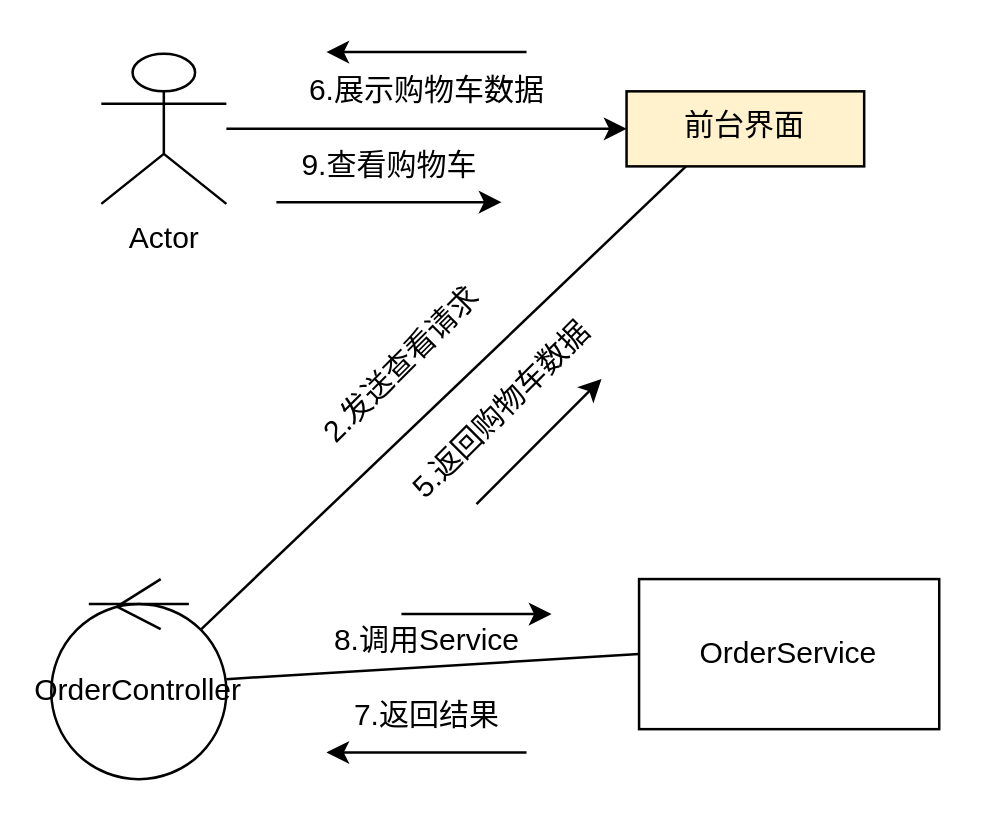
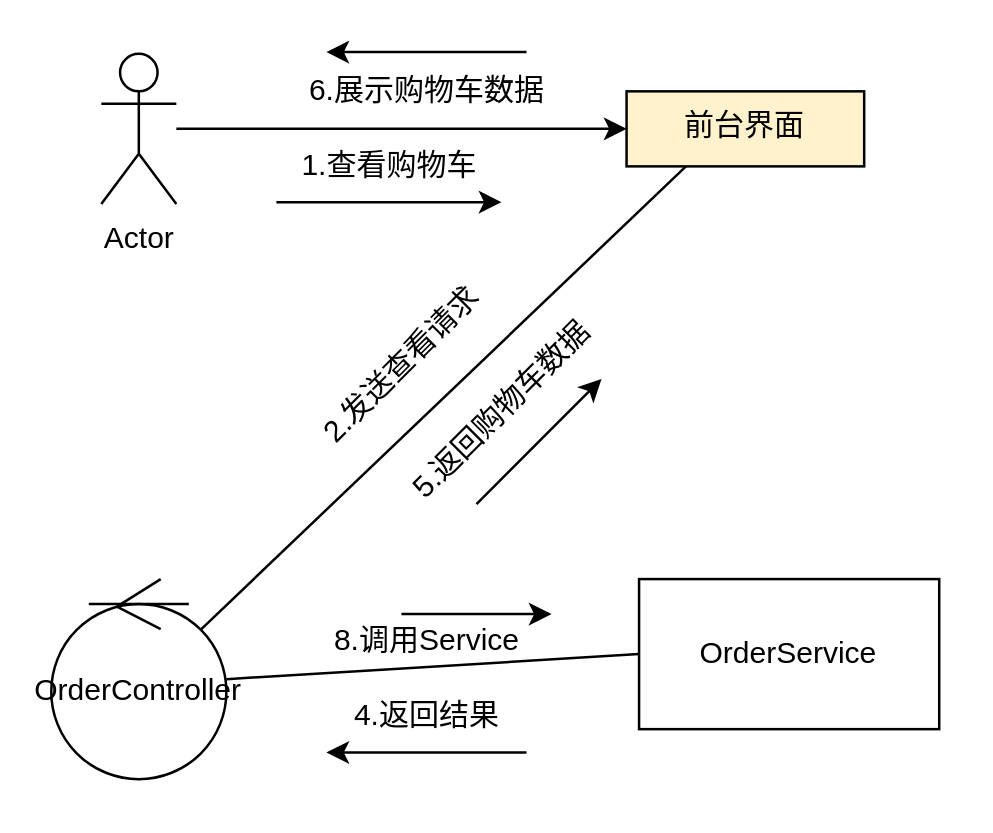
- <mxCell id="2" value="Actor" style="shape=umlActor;verticalLabelPosition=bottom;verticalAlign=top;html=1;" vertex="1" parent="1"><mxGeometry x="40" y="21" width="50" height="60" as="geometry" /></mxCell>
+ <mxCell id="2" value="Actor" style="shape=umlActor;verticalLabelPosition=bottom;verticalAlign=top;html=1;" vertex="1" parent="1"><mxGeometry x="40" y="21" width="30" height="60" as="geometry" /></mxCell>
- <mxCell id="12" value="9.查看购物车" style="text;html=1;align=center;verticalAlign=middle;resizable=0;points=[];autosize=1;strokeColor=none;fillColor=none;" vertex="1" parent="1"><mxGeometry x="110" y="51" width="90" height="30" as="geometry" /></mxCell>
+ <mxCell id="12" value="1.查看购物车" style="text;html=1;align=center;verticalAlign=middle;resizable=0;points=[];autosize=1;strokeColor=none;fillColor=none;" vertex="1" parent="1"><mxGeometry x="110" y="51" width="90" height="30" as="geometry" /></mxCell>
- <mxCell id="7" value="7.返回结果" style="text;html=1;align=center;verticalAlign=middle;resizable=0;points=[];autosize=1;strokeColor=none;fillColor=none;" vertex="1" parent="1"><mxGeometry x="130" y="271" width="80" height="30" as="geometry" /></mxCell>
+ <mxCell id="7" value="4.返回结果" style="text;html=1;align=center;verticalAlign=middle;resizable=0;points=[];autosize=1;strokeColor=none;fillColor=none;" vertex="1" parent="1"><mxGeometry x="130" y="271" width="80" height="30" as="geometry" /></mxCell>
